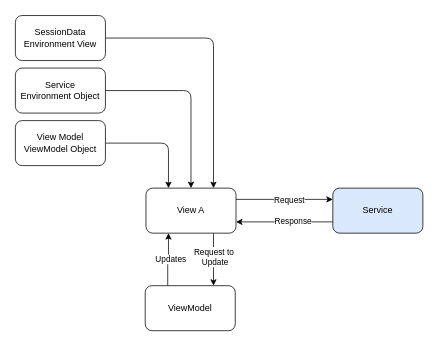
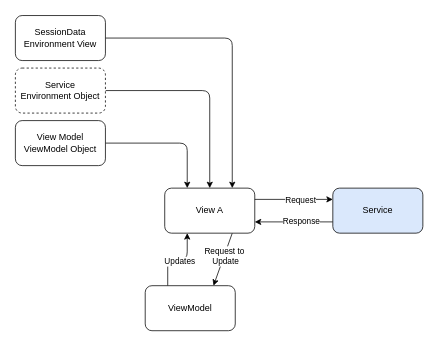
- <mxCell id="16" value="Service&lt;div&gt;Environment Object&lt;/div&gt;" style="rounded=1;whiteSpace=wrap;html=1;" parent="1" vertex="1"><mxGeometry x="20" y="90" width="120" height="60" as="geometry" /></mxCell>
+ <mxCell id="16" value="Service&lt;div&gt;Environment Object&lt;/div&gt;" style="rounded=1;whiteSpace=wrap;html=1;dashed=1;" parent="1" vertex="1"><mxGeometry x="20" y="90" width="120" height="60" as="geometry" /></mxCell>
- <mxCell id="6" value="View A" style="rounded=1;whiteSpace=wrap;html=1;" parent="1" vertex="1"><mxGeometry x="194" y="250" width="120" height="60" as="geometry" /></mxCell>
+ <mxCell id="6" value="View A" style="rounded=1;whiteSpace=wrap;html=1;" parent="1" vertex="1"><mxGeometry x="219" y="250" width="120" height="60" as="geometry" /></mxCell>
